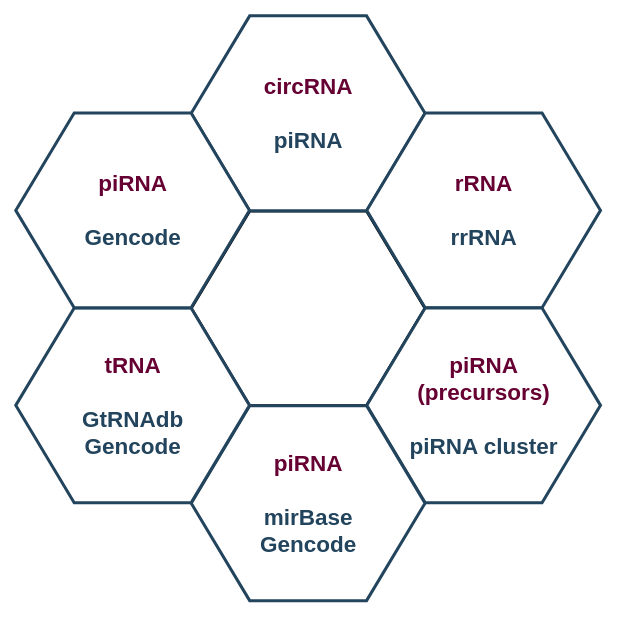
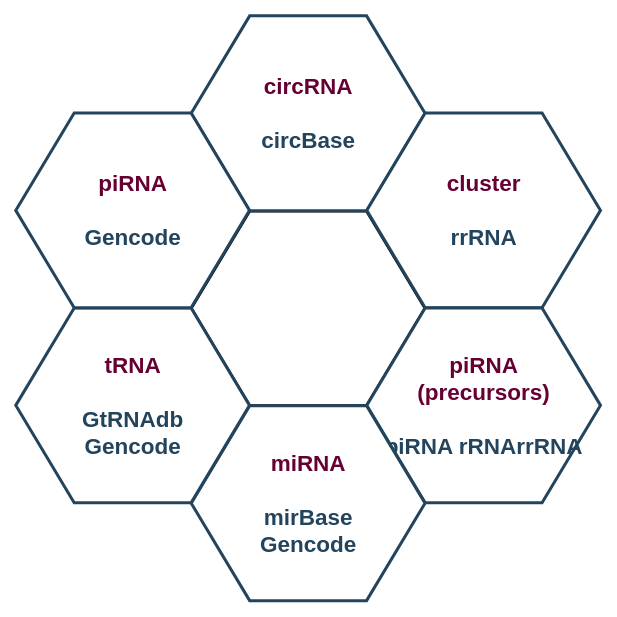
- <mxCell id="4" value="&lt;font style=&quot;font-size: 30px;&quot;&gt;&lt;font color=&quot;#660033&quot; style=&quot;font-size: 30px;&quot;&gt;circRNA&lt;/font&gt;&lt;br style=&quot;font-size: 30px;&quot;&gt;&lt;br style=&quot;font-size: 30px;&quot;&gt;piRNA&lt;br style=&quot;font-size: 30px;&quot;&gt;&lt;/font&gt;" style="shape=hexagon;perimeter=hexagonPerimeter2;whiteSpace=wrap;html=1;shadow=0;labelBackgroundColor=none;strokeColor=#23445D;fillColor=#ffffff;gradientColor=none;fontFamily=Helvetica;fontSize=30;fontColor=#23445D;align=center;strokeWidth=4;fontStyle=1" parent="1" vertex="1"><mxGeometry x="254.579" y="20.667" width="311.842" height="259.868" as="geometry" /></mxCell>
+ <mxCell id="4" value="&lt;font style=&quot;font-size: 30px;&quot;&gt;&lt;font color=&quot;#660033&quot; style=&quot;font-size: 30px;&quot;&gt;circRNA&lt;/font&gt;&lt;br style=&quot;font-size: 30px;&quot;&gt;&lt;br style=&quot;font-size: 30px;&quot;&gt;circBase&lt;br style=&quot;font-size: 30px;&quot;&gt;&lt;/font&gt;" style="shape=hexagon;perimeter=hexagonPerimeter2;whiteSpace=wrap;html=1;shadow=0;labelBackgroundColor=none;strokeColor=#23445D;fillColor=#ffffff;gradientColor=none;fontFamily=Helvetica;fontSize=30;fontColor=#23445D;align=center;strokeWidth=4;fontStyle=1" parent="1" vertex="1"><mxGeometry x="254.579" y="20.667" width="311.842" height="259.868" as="geometry" /></mxCell>
- <mxCell id="5" value="&lt;font style=&quot;font-size: 30px;&quot;&gt;&lt;font color=&quot;#660033&quot; style=&quot;font-size: 30px;&quot;&gt;rRNA&lt;/font&gt;&lt;br style=&quot;font-size: 30px;&quot;&gt;&lt;br style=&quot;font-size: 30px;&quot;&gt;rrRNA&lt;br style=&quot;font-size: 30px;&quot;&gt;&lt;/font&gt;" style="shape=hexagon;perimeter=hexagonPerimeter2;whiteSpace=wrap;html=1;shadow=0;labelBackgroundColor=none;strokeColor=#23445D;fillColor=#FFFFFF;gradientColor=none;fontFamily=Helvetica;fontSize=30;fontColor=#23445d;align=center;strokeWidth=4;fontStyle=1" parent="1" vertex="1"><mxGeometry x="488.658" y="150.2" width="311.842" height="259.868" as="geometry" /></mxCell>
+ <mxCell id="5" value="&lt;font style=&quot;font-size: 30px;&quot;&gt;&lt;font color=&quot;#660033&quot; style=&quot;font-size: 30px;&quot;&gt;cluster&lt;/font&gt;&lt;br style=&quot;font-size: 30px;&quot;&gt;&lt;br style=&quot;font-size: 30px;&quot;&gt;rrRNA&lt;br style=&quot;font-size: 30px;&quot;&gt;&lt;/font&gt;" style="shape=hexagon;perimeter=hexagonPerimeter2;whiteSpace=wrap;html=1;shadow=0;labelBackgroundColor=none;strokeColor=#23445D;fillColor=#FFFFFF;gradientColor=none;fontFamily=Helvetica;fontSize=30;fontColor=#23445d;align=center;strokeWidth=4;fontStyle=1" parent="1" vertex="1"><mxGeometry x="488.658" y="150.2" width="311.842" height="259.868" as="geometry" /></mxCell>
- <mxCell id="6" value="&lt;font style=&quot;font-size: 30px&quot;&gt;&lt;font color=&quot;#660033&quot; style=&quot;font-size: 30px&quot;&gt;piRNA &lt;br&gt;(precursors)&lt;/font&gt;&lt;br style=&quot;font-size: 30px&quot;&gt;&lt;br style=&quot;font-size: 30px&quot;&gt;piRNA cluster&lt;br style=&quot;font-size: 30px&quot;&gt;&lt;/font&gt;" style="shape=hexagon;perimeter=hexagonPerimeter2;whiteSpace=wrap;html=1;shadow=0;labelBackgroundColor=none;strokeColor=#23445D;fillColor=#FFFFFF;gradientColor=none;fontFamily=Helvetica;fontSize=30;fontColor=#23445d;align=center;strokeWidth=4;fontStyle=1" parent="1" vertex="1"><mxGeometry x="488.658" y="410.265" width="311.842" height="259.868" as="geometry" /></mxCell>
+ <mxCell id="6" value="&lt;font style=&quot;font-size: 30px&quot;&gt;&lt;font color=&quot;#660033&quot; style=&quot;font-size: 30px&quot;&gt;piRNA &lt;br&gt;(precursors)&lt;/font&gt;&lt;br style=&quot;font-size: 30px&quot;&gt;&lt;br style=&quot;font-size: 30px&quot;&gt;piRNA rRNArrRNA&lt;br style=&quot;font-size: 30px&quot;&gt;&lt;/font&gt;" style="shape=hexagon;perimeter=hexagonPerimeter2;whiteSpace=wrap;html=1;shadow=0;labelBackgroundColor=none;strokeColor=#23445D;fillColor=#FFFFFF;gradientColor=none;fontFamily=Helvetica;fontSize=30;fontColor=#23445d;align=center;strokeWidth=4;fontStyle=1" parent="1" vertex="1"><mxGeometry x="488.658" y="410.265" width="311.842" height="259.868" as="geometry" /></mxCell>
- <mxCell id="7" value="&lt;font color=&quot;#660033&quot; style=&quot;font-size: 30px;&quot;&gt;piRNA&lt;br style=&quot;font-size: 30px;&quot;&gt;&lt;/font&gt;&lt;br style=&quot;font-size: 30px;&quot;&gt;mirBase&lt;br style=&quot;font-size: 30px;&quot;&gt;Gencode" style="shape=hexagon;perimeter=hexagonPerimeter2;whiteSpace=wrap;html=1;shadow=0;labelBackgroundColor=none;strokeColor=#23445D;fillColor=#FFFFFF;gradientColor=none;fontFamily=Helvetica;fontSize=30;fontColor=#23445d;align=center;strokeWidth=4;fontStyle=1" parent="1" vertex="1"><mxGeometry x="254.579" y="540.798" width="311.842" height="259.868" as="geometry" /></mxCell>
+ <mxCell id="7" value="&lt;font color=&quot;#660033&quot; style=&quot;font-size: 30px;&quot;&gt;miRNA&lt;br style=&quot;font-size: 30px;&quot;&gt;&lt;/font&gt;&lt;br style=&quot;font-size: 30px;&quot;&gt;mirBase&lt;br style=&quot;font-size: 30px;&quot;&gt;Gencode" style="shape=hexagon;perimeter=hexagonPerimeter2;whiteSpace=wrap;html=1;shadow=0;labelBackgroundColor=none;strokeColor=#23445D;fillColor=#FFFFFF;gradientColor=none;fontFamily=Helvetica;fontSize=30;fontColor=#23445d;align=center;strokeWidth=4;fontStyle=1" parent="1" vertex="1"><mxGeometry x="254.579" y="540.798" width="311.842" height="259.868" as="geometry" /></mxCell>
